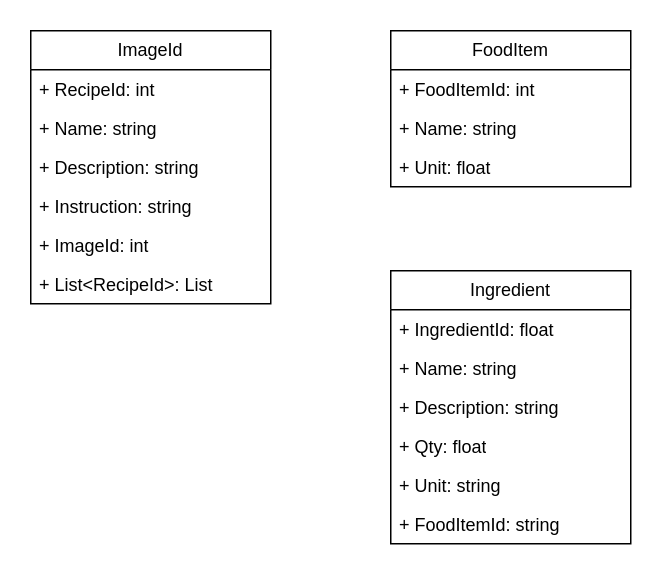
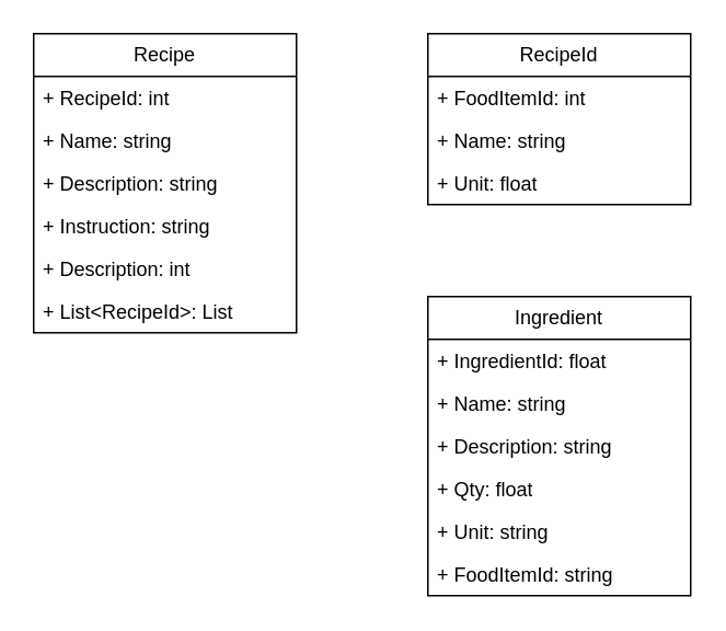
- <mxCell id="2" value="ImageId" style="swimlane;fontStyle=0;childLayout=stackLayout;horizontal=1;startSize=26;fillColor=none;horizontalStack=0;resizeParent=1;resizeParentMax=0;resizeLast=0;collapsible=1;marginBottom=0;whiteSpace=wrap;html=1;" vertex="1" parent="1"><mxGeometry x="20" y="20" width="160" height="182" as="geometry" /></mxCell>
+ <mxCell id="2" value="Recipe" style="swimlane;fontStyle=0;childLayout=stackLayout;horizontal=1;startSize=26;fillColor=none;horizontalStack=0;resizeParent=1;resizeParentMax=0;resizeLast=0;collapsible=1;marginBottom=0;whiteSpace=wrap;html=1;" vertex="1" parent="1"><mxGeometry x="20" y="20" width="160" height="182" as="geometry" /></mxCell>
- <mxCell id="16" value="FoodItem" style="swimlane;fontStyle=0;childLayout=stackLayout;horizontal=1;startSize=26;fillColor=none;horizontalStack=0;resizeParent=1;resizeParentMax=0;resizeLast=0;collapsible=1;marginBottom=0;whiteSpace=wrap;html=1;" vertex="1" parent="1"><mxGeometry x="260" y="20" width="160" height="104" as="geometry" /></mxCell>
+ <mxCell id="16" value="RecipeId" style="swimlane;fontStyle=0;childLayout=stackLayout;horizontal=1;startSize=26;fillColor=none;horizontalStack=0;resizeParent=1;resizeParentMax=0;resizeLast=0;collapsible=1;marginBottom=0;whiteSpace=wrap;html=1;" vertex="1" parent="1"><mxGeometry x="260" y="20" width="160" height="104" as="geometry" /></mxCell>
- <mxCell id="7" value="+ ImageId: int" style="text;strokeColor=none;fillColor=none;align=left;verticalAlign=top;spacingLeft=4;spacingRight=4;overflow=hidden;rotatable=0;points=[[0,0.5],[1,0.5]];portConstraint=eastwest;whiteSpace=wrap;html=1;" vertex="1" parent="2"><mxGeometry y="130" width="160" height="26" as="geometry" /></mxCell>
+ <mxCell id="7" value="+ Description: int" style="text;strokeColor=none;fillColor=none;align=left;verticalAlign=top;spacingLeft=4;spacingRight=4;overflow=hidden;rotatable=0;points=[[0,0.5],[1,0.5]];portConstraint=eastwest;whiteSpace=wrap;html=1;" vertex="1" parent="2"><mxGeometry y="130" width="160" height="26" as="geometry" /></mxCell>
